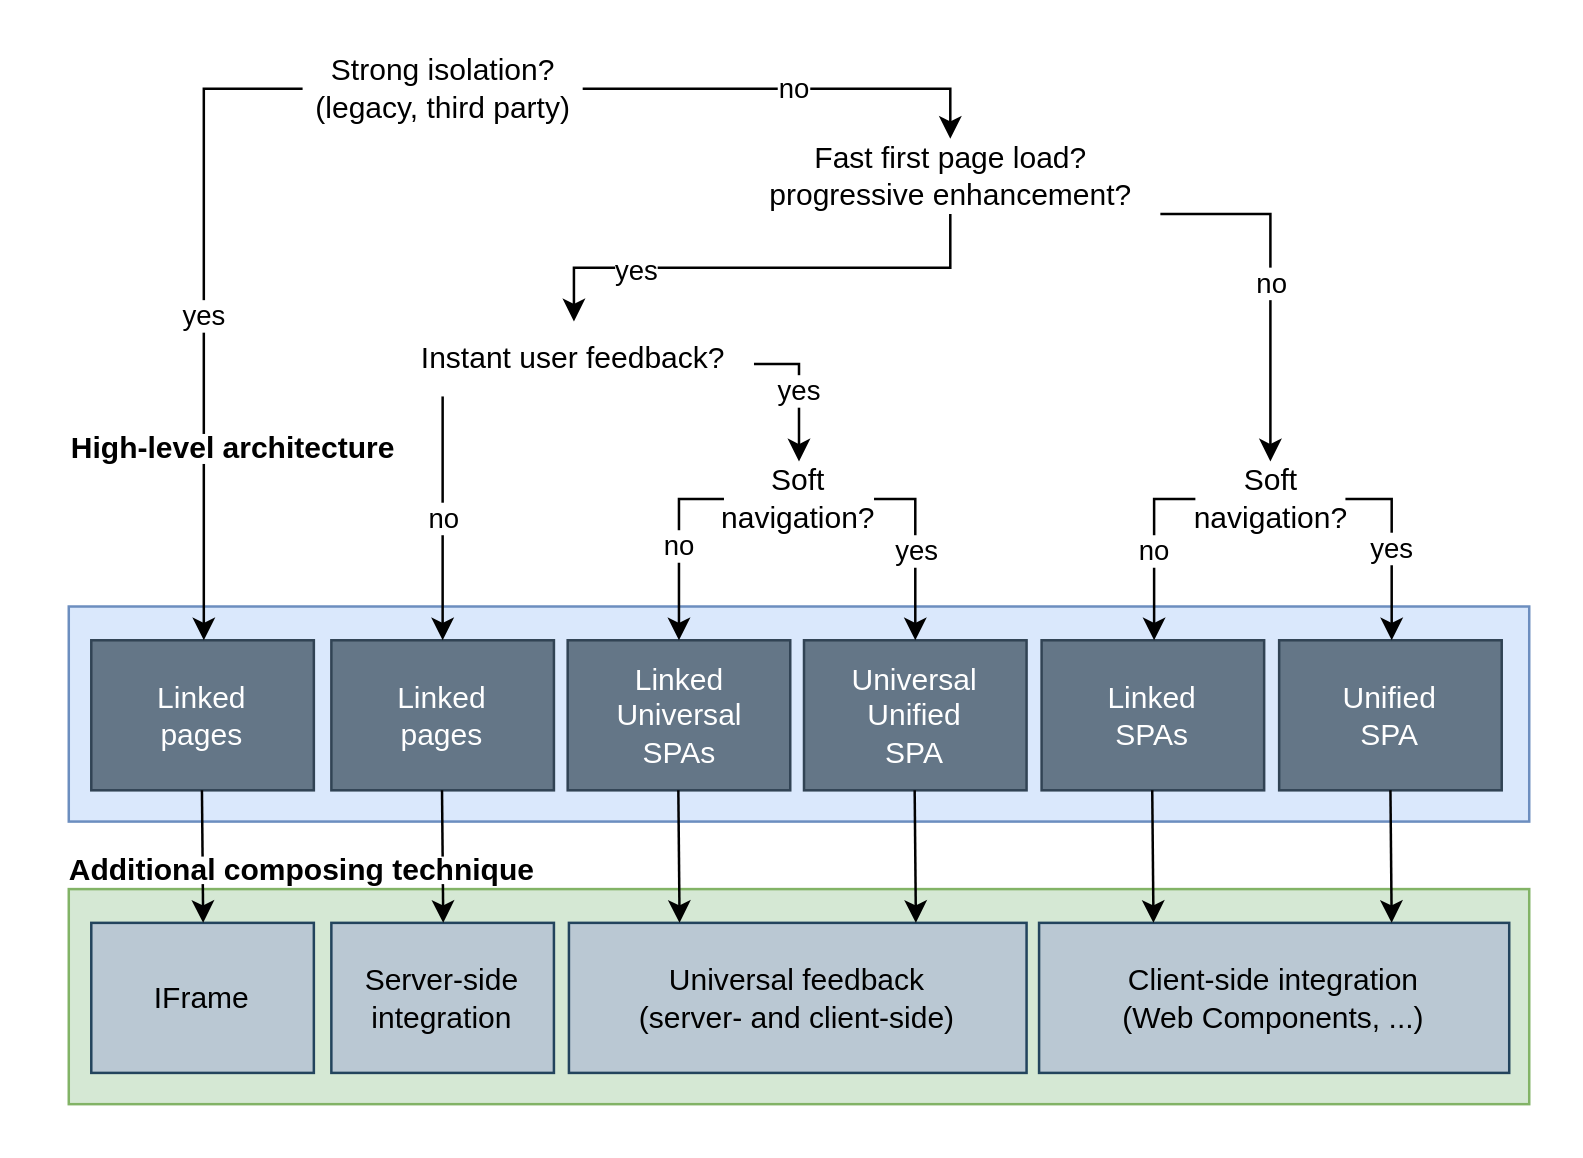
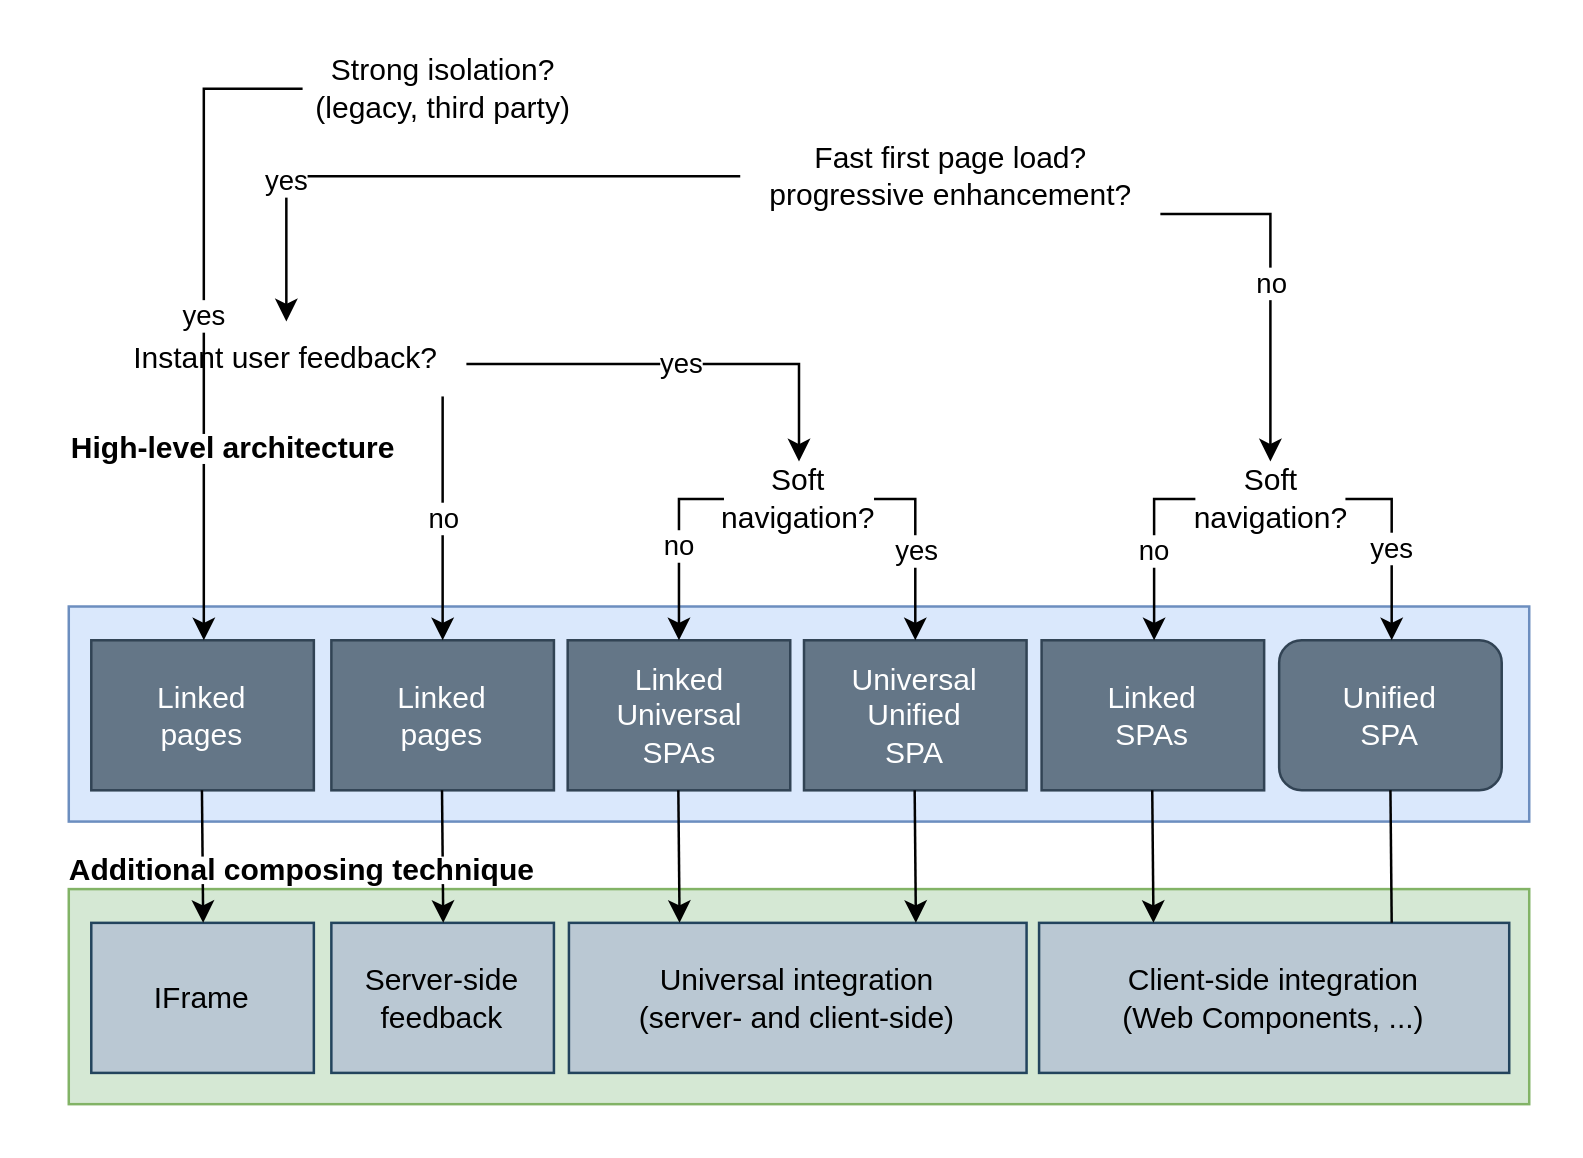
- <mxCell id="2" value="no" style="edgeStyle=orthogonalEdgeStyle;rounded=0;orthogonalLoop=1;jettySize=auto;html=1;" edge="1" parent="1" source="3" target="6"><mxGeometry relative="1" as="geometry" /></mxCell>
- <mxCell id="8" value="Instant user feedback?" style="text;html=1;strokeColor=none;fillColor=none;align=center;verticalAlign=middle;whiteSpace=wrap;rounded=0;" vertex="1" parent="1"><mxGeometry x="157" y="128" width="144" height="30" as="geometry" /></mxCell>
+ <mxCell id="8" value="Instant user feedback?" style="text;html=1;strokeColor=none;fillColor=none;align=center;verticalAlign=middle;whiteSpace=wrap;rounded=0;" vertex="1" parent="1"><mxGeometry x="42" y="128" width="144" height="30" as="geometry" /></mxCell>
- <mxCell id="17" value="Unified&lt;br&gt;SPA" style="rounded=0;whiteSpace=wrap;html=1;fillColor=#647687;strokeColor=#314354;fontColor=#ffffff;" vertex="1" parent="1"><mxGeometry x="511" y="255.5" width="89" height="60" as="geometry" /></mxCell>
+ <mxCell id="17" value="Unified&lt;br&gt;SPA" style="whiteSpace=wrap;html=1;fillColor=#647687;strokeColor=#314354;fontColor=#ffffff;rounded=1;" vertex="1" parent="1"><mxGeometry x="511" y="255.5" width="89" height="60" as="geometry" /></mxCell>
- <mxCell id="29" value="" style="endArrow=classic;html=1;rounded=0;exitX=0.5;exitY=1;exitDx=0;exitDy=0;entryX=0.75;entryY=0;entryDx=0;entryDy=0;" edge="1" parent="1" source="17" target="22"><mxGeometry width="50" height="50" relative="1" as="geometry"><mxPoint x="653" y="365" as="sourcePoint" /><mxPoint x="710" y="317" as="targetPoint" /></mxGeometry></mxCell>
+ <mxCell id="29" value="" style="endArrow=none;html=1;rounded=0;exitX=0.5;exitY=1;exitDx=0;exitDy=0;entryX=0.75;entryY=0;entryDx=0;entryDy=0;" edge="1" parent="1" source="17" target="22"><mxGeometry width="50" height="50" relative="1" as="geometry"><mxPoint x="653" y="365" as="sourcePoint" /><mxPoint x="710" y="317" as="targetPoint" /></mxGeometry></mxCell>
- <mxCell id="20" value="Server-side integration" style="rounded=0;whiteSpace=wrap;html=1;fillColor=#bac8d3;strokeColor=#23445d;" vertex="1" parent="1"><mxGeometry x="132" y="368.5" width="89" height="60" as="geometry" /></mxCell>
+ <mxCell id="20" value="Server-side feedback" style="rounded=0;whiteSpace=wrap;html=1;fillColor=#bac8d3;strokeColor=#23445d;" vertex="1" parent="1"><mxGeometry x="132" y="368.5" width="89" height="60" as="geometry" /></mxCell>
- <mxCell id="21" value="Universal feedback&lt;br&gt;(server- and client-side)" style="rounded=0;whiteSpace=wrap;html=1;fillColor=#bac8d3;strokeColor=#23445d;" vertex="1" parent="1"><mxGeometry x="227" y="368.5" width="183" height="60" as="geometry" /></mxCell>
+ <mxCell id="21" value="Universal integration&lt;br&gt;(server- and client-side)" style="rounded=0;whiteSpace=wrap;html=1;fillColor=#bac8d3;strokeColor=#23445d;" vertex="1" parent="1"><mxGeometry x="227" y="368.5" width="183" height="60" as="geometry" /></mxCell>
